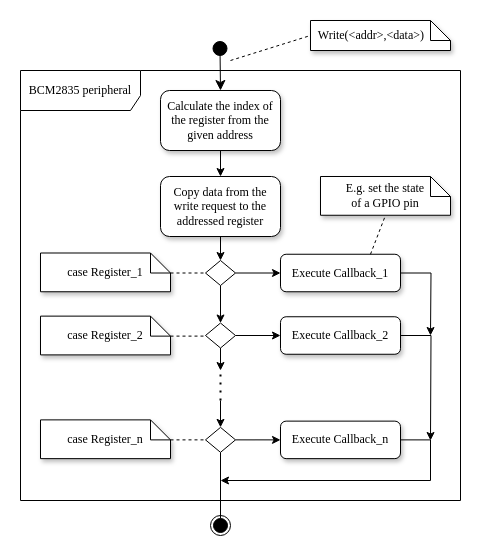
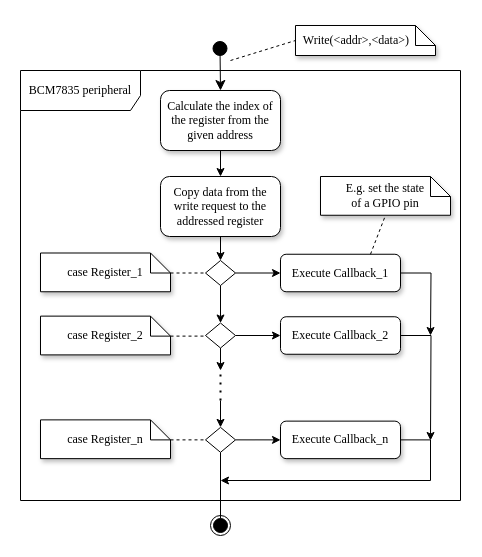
- <mxCell id="33" value="&amp;nbsp; Write(&amp;lt;addr&amp;gt;,&amp;lt;data&amp;gt;)" style="shape=note;size=20;whiteSpace=wrap;html=1;shadow=1;fontFamily=Computer Modern;align=left;" parent="1" vertex="1"><mxGeometry x="310" y="20" width="140" height="30" as="geometry" /></mxCell>
+ <mxCell id="33" value="&amp;nbsp; Write(&amp;lt;addr&amp;gt;,&amp;lt;data&amp;gt;)" style="shape=note;size=20;whiteSpace=wrap;html=1;shadow=1;fontFamily=Computer Modern;align=left;" parent="1" vertex="1"><mxGeometry x="295" y="25" width="140" height="30" as="geometry" /></mxCell>
- <mxCell id="35" value="BCM2835 peripheral" style="shape=umlFrame;whiteSpace=wrap;html=1;pointerEvents=0;width=120;height=40;fontFamily=Computer Modern;shadow=0;" parent="1" vertex="1"><mxGeometry x="20" y="70" width="440" height="430" as="geometry" /></mxCell>
+ <mxCell id="35" value="BCM7835 peripheral" style="shape=umlFrame;whiteSpace=wrap;html=1;pointerEvents=0;width=120;height=40;fontFamily=Computer Modern;shadow=0;" parent="1" vertex="1"><mxGeometry x="20" y="70" width="440" height="430" as="geometry" /></mxCell>
